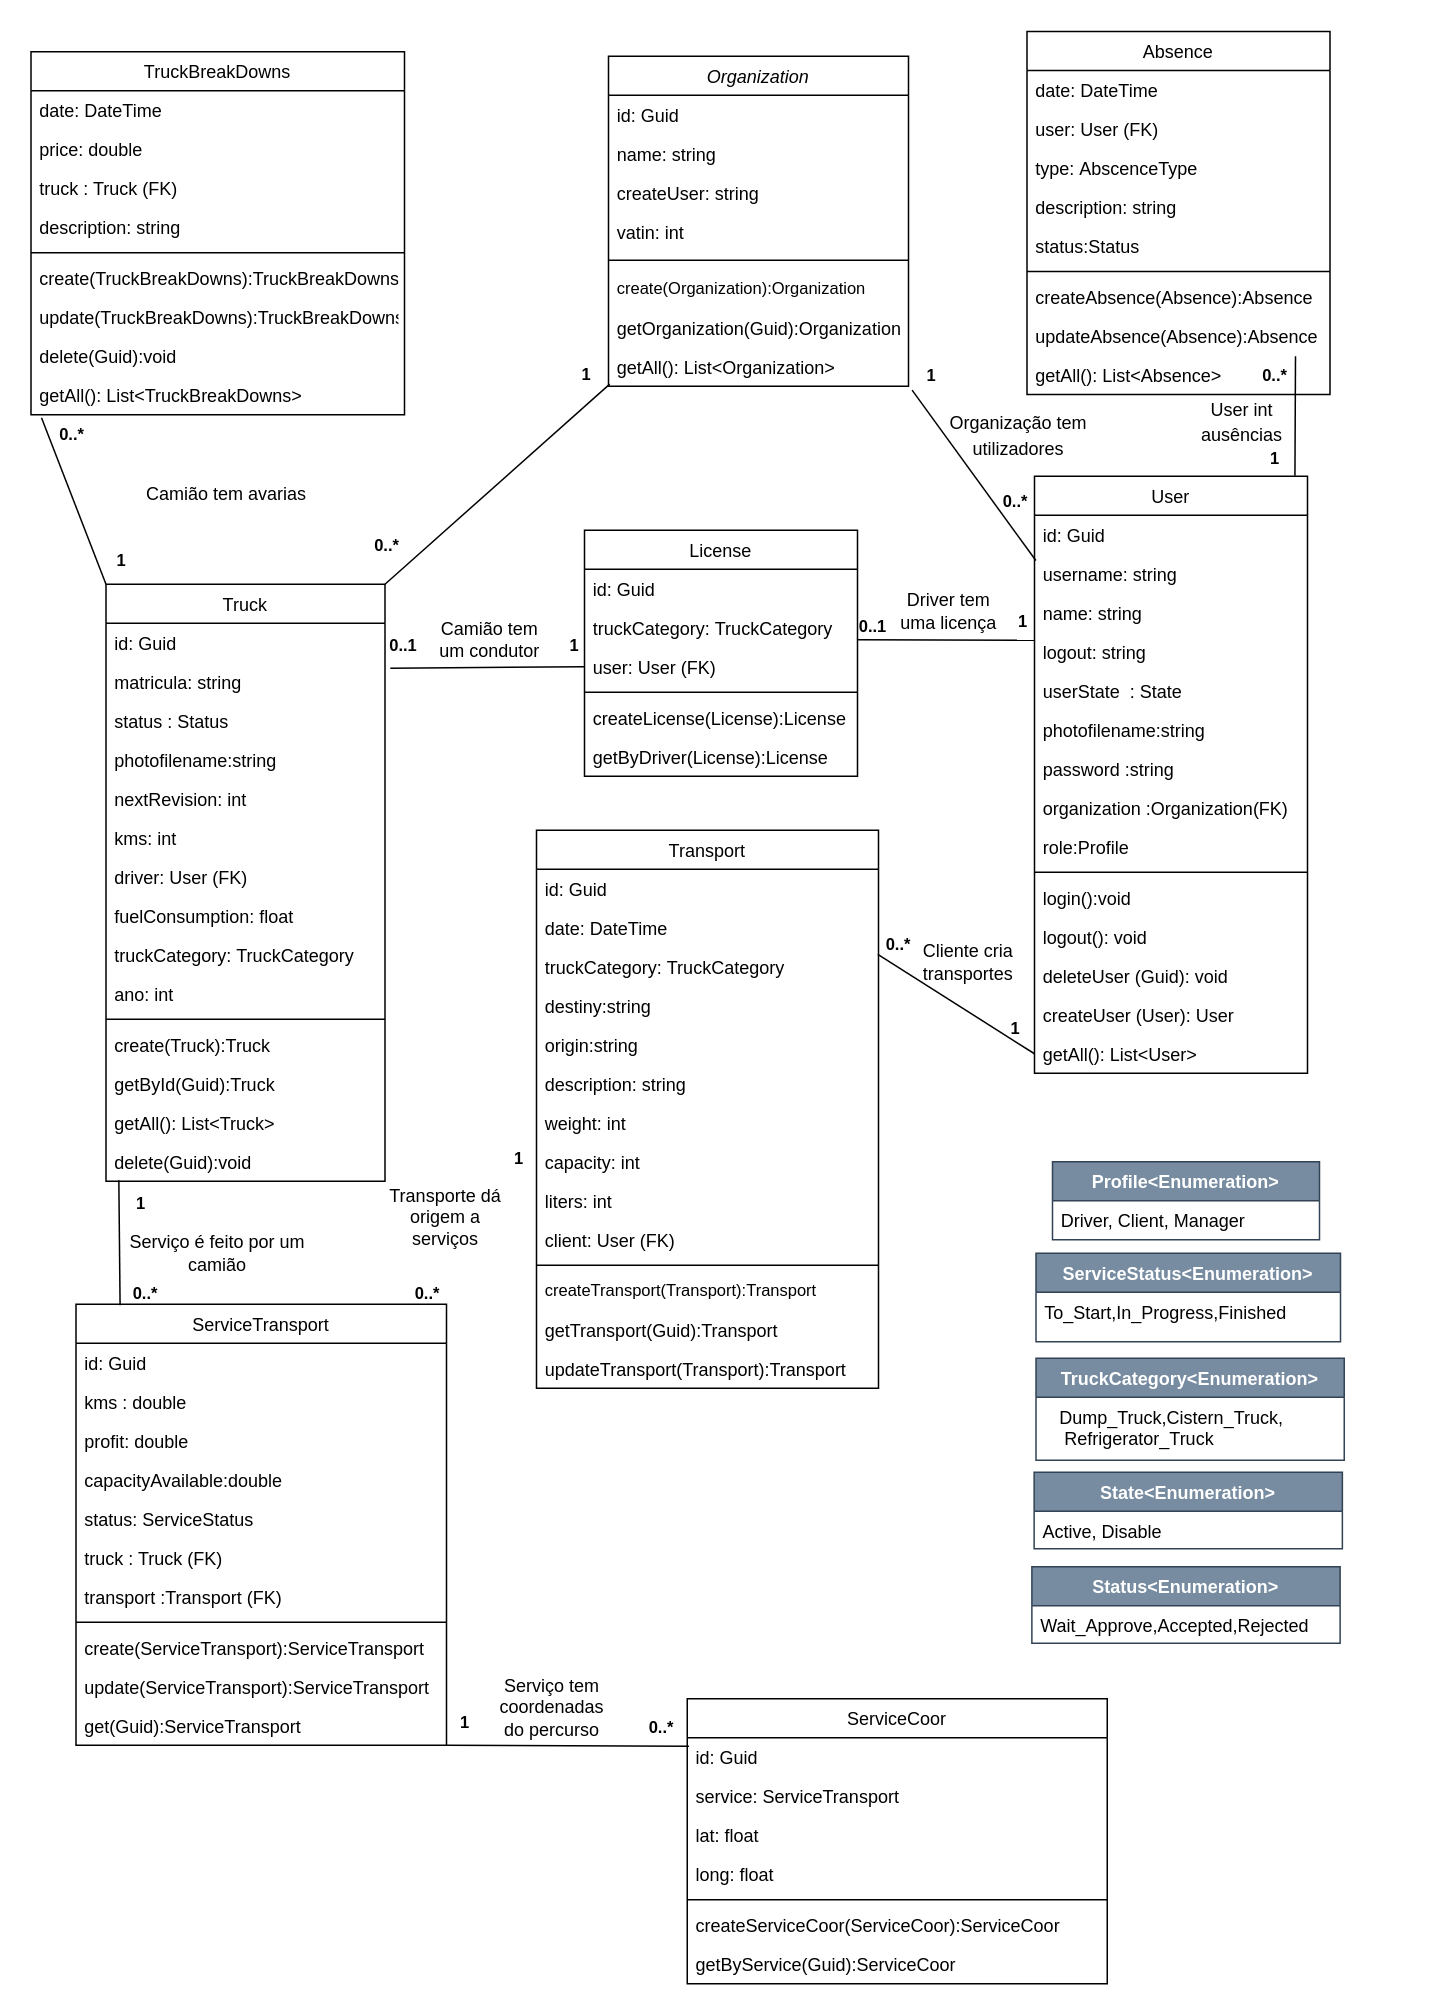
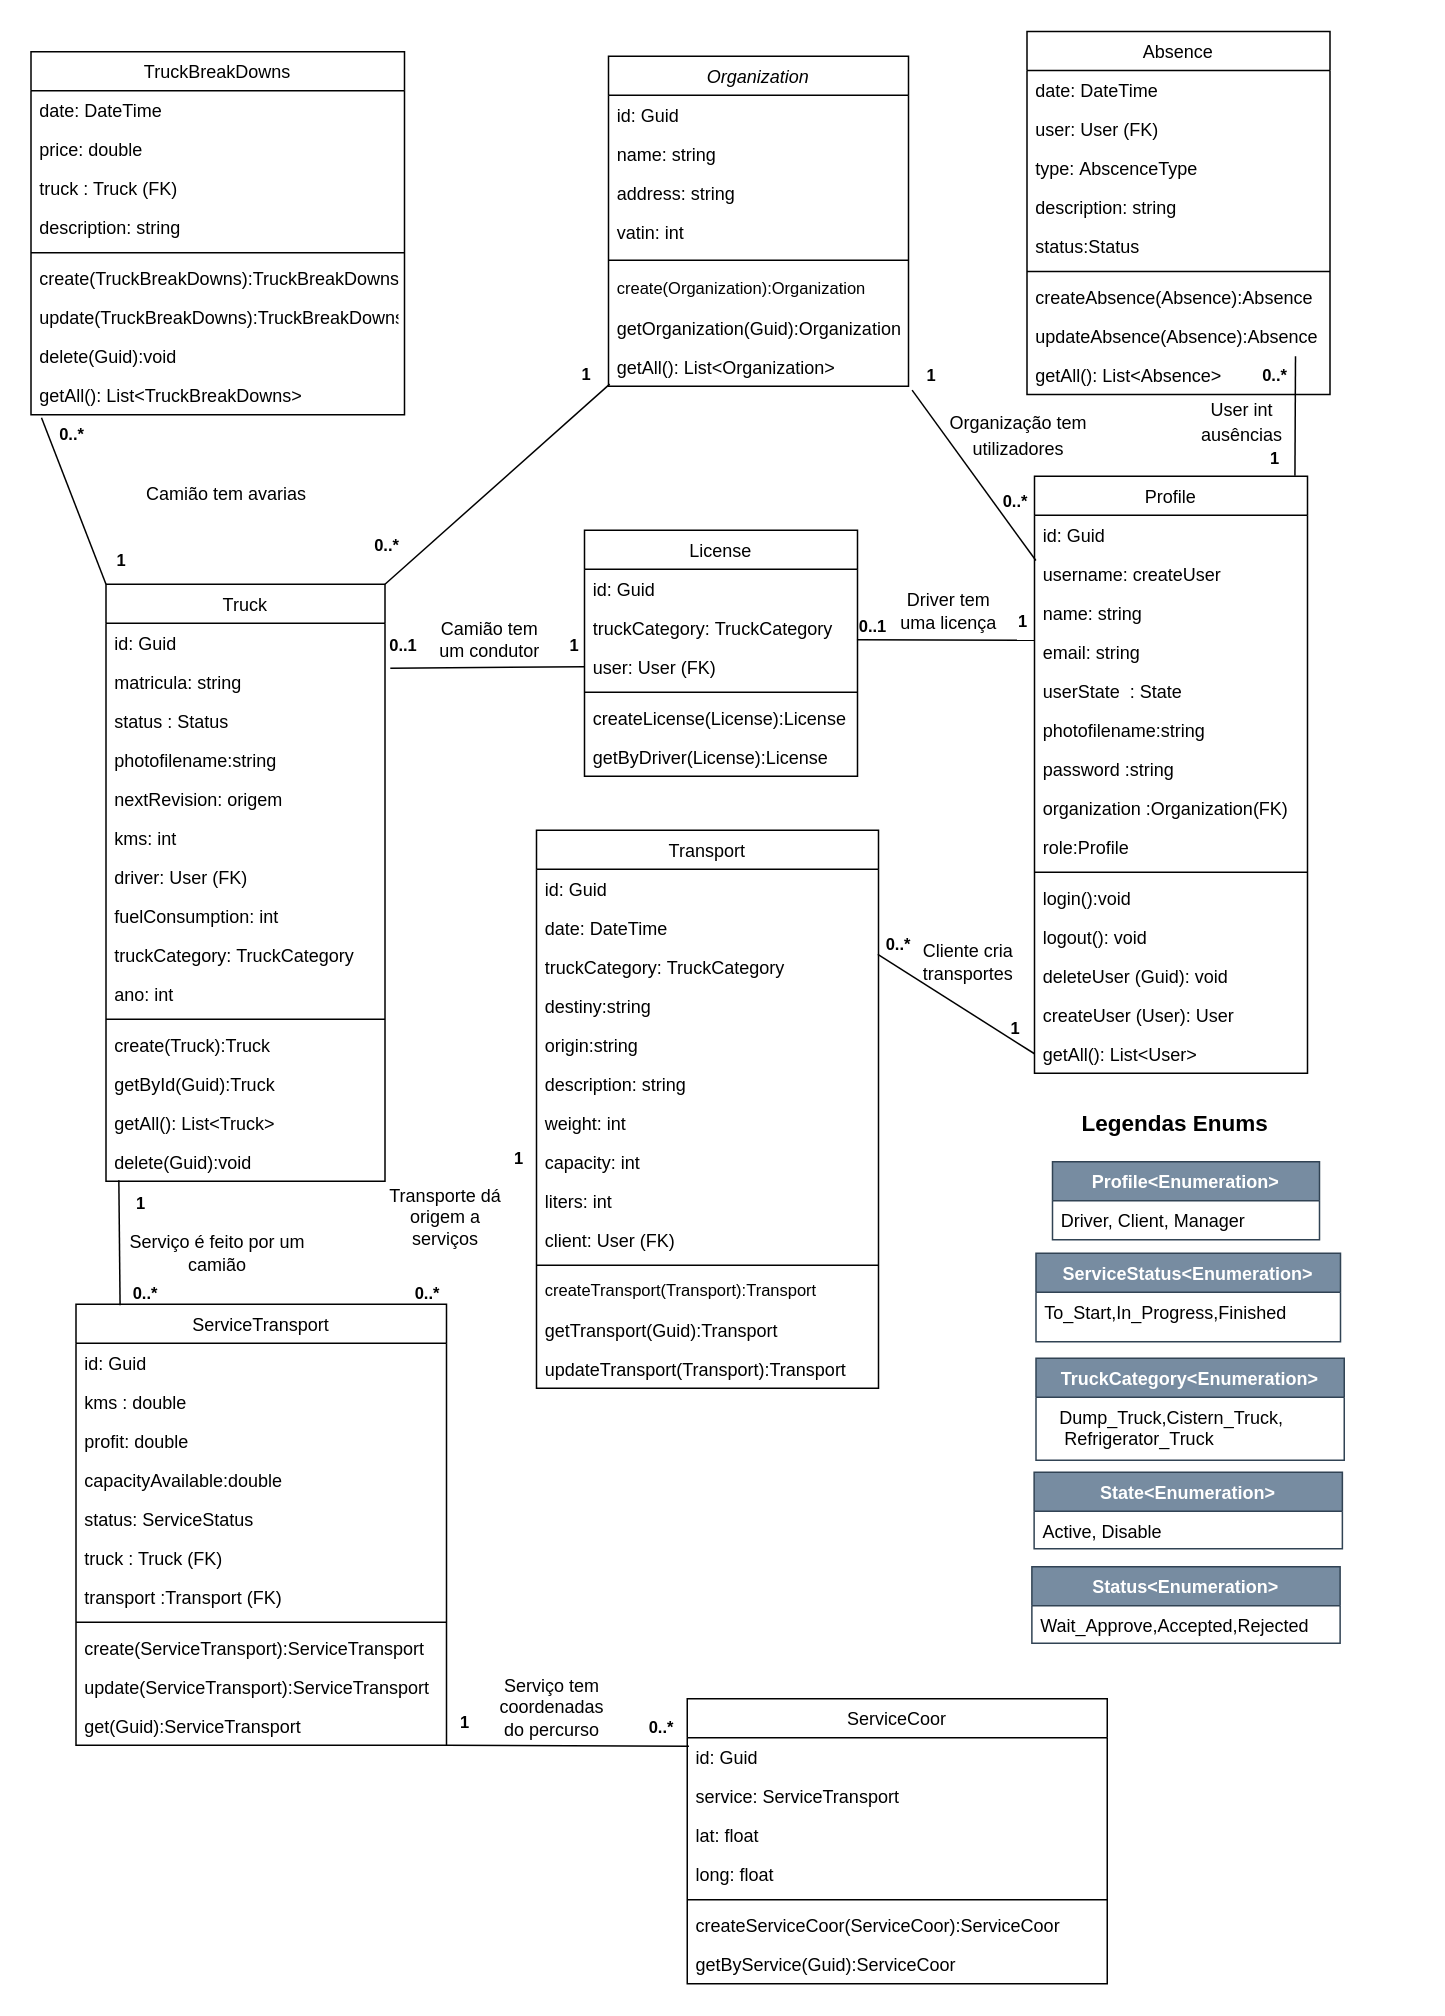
- <mxCell id="5" value="createUser: string" style="text;align=left;verticalAlign=top;spacingLeft=4;spacingRight=4;overflow=hidden;rotatable=0;points=[[0,0.5],[1,0.5]];portConstraint=eastwest;rounded=0;shadow=0;html=0;" vertex="1" parent="2"><mxGeometry y="78" width="200" height="26" as="geometry" /></mxCell>
+ <mxCell id="5" value="address: string" style="text;align=left;verticalAlign=top;spacingLeft=4;spacingRight=4;overflow=hidden;rotatable=0;points=[[0,0.5],[1,0.5]];portConstraint=eastwest;rounded=0;shadow=0;html=0;" vertex="1" parent="2"><mxGeometry y="78" width="200" height="26" as="geometry" /></mxCell>
- <mxCell id="27" value="User" style="swimlane;fontStyle=0;align=center;verticalAlign=top;childLayout=stackLayout;horizontal=1;startSize=26;horizontalStack=0;resizeParent=1;resizeLast=0;collapsible=1;marginBottom=0;rounded=0;shadow=0;strokeWidth=1;" vertex="1" parent="1"><mxGeometry x="689" y="317" width="182" height="398" as="geometry"><mxRectangle x="550" y="140" width="160" height="26" as="alternateBounds" /></mxGeometry></mxCell>
+ <mxCell id="27" value="Profile" style="swimlane;fontStyle=0;align=center;verticalAlign=top;childLayout=stackLayout;horizontal=1;startSize=26;horizontalStack=0;resizeParent=1;resizeLast=0;collapsible=1;marginBottom=0;rounded=0;shadow=0;strokeWidth=1;" vertex="1" parent="1"><mxGeometry x="689" y="317" width="182" height="398" as="geometry"><mxRectangle x="550" y="140" width="160" height="26" as="alternateBounds" /></mxGeometry></mxCell>
- <mxCell id="29" value="username: string" style="text;align=left;verticalAlign=top;spacingLeft=4;spacingRight=4;overflow=hidden;rotatable=0;points=[[0,0.5],[1,0.5]];portConstraint=eastwest;rounded=0;shadow=0;html=0;" vertex="1" parent="27"><mxGeometry y="52" width="182" height="26" as="geometry" /></mxCell>
+ <mxCell id="29" value="username: createUser" style="text;align=left;verticalAlign=top;spacingLeft=4;spacingRight=4;overflow=hidden;rotatable=0;points=[[0,0.5],[1,0.5]];portConstraint=eastwest;rounded=0;shadow=0;html=0;" vertex="1" parent="27"><mxGeometry y="52" width="182" height="26" as="geometry" /></mxCell>
- <mxCell id="31" value="logout: string" style="text;align=left;verticalAlign=top;spacingLeft=4;spacingRight=4;overflow=hidden;rotatable=0;points=[[0,0.5],[1,0.5]];portConstraint=eastwest;rounded=0;shadow=0;html=0;" vertex="1" parent="27"><mxGeometry y="104" width="182" height="26" as="geometry" /></mxCell>
+ <mxCell id="31" value="email: string" style="text;align=left;verticalAlign=top;spacingLeft=4;spacingRight=4;overflow=hidden;rotatable=0;points=[[0,0.5],[1,0.5]];portConstraint=eastwest;rounded=0;shadow=0;html=0;" vertex="1" parent="27"><mxGeometry y="104" width="182" height="26" as="geometry" /></mxCell>
- <mxCell id="16" value="nextRevision: int" style="text;align=left;verticalAlign=top;spacingLeft=4;spacingRight=4;overflow=hidden;rotatable=0;points=[[0,0.5],[1,0.5]];portConstraint=eastwest;rounded=0;shadow=0;html=0;" vertex="1" parent="11"><mxGeometry y="130" width="186" height="26" as="geometry" /></mxCell>
+ <mxCell id="16" value="nextRevision: origem" style="text;align=left;verticalAlign=top;spacingLeft=4;spacingRight=4;overflow=hidden;rotatable=0;points=[[0,0.5],[1,0.5]];portConstraint=eastwest;rounded=0;shadow=0;html=0;" vertex="1" parent="11"><mxGeometry y="130" width="186" height="26" as="geometry" /></mxCell>
- <mxCell id="19" value="fuelConsumption: float" style="text;align=left;verticalAlign=top;spacingLeft=4;spacingRight=4;overflow=hidden;rotatable=0;points=[[0,0.5],[1,0.5]];portConstraint=eastwest;rounded=0;shadow=0;html=0;" vertex="1" parent="11"><mxGeometry y="208" width="186" height="26" as="geometry" /></mxCell>
+ <mxCell id="19" value="fuelConsumption: int" style="text;align=left;verticalAlign=top;spacingLeft=4;spacingRight=4;overflow=hidden;rotatable=0;points=[[0,0.5],[1,0.5]];portConstraint=eastwest;rounded=0;shadow=0;html=0;" vertex="1" parent="11"><mxGeometry y="208" width="186" height="26" as="geometry" /></mxCell>
+ <mxCell id="145" value="Legendas Enums" style="text;html=1;strokeColor=none;fillColor=none;align=center;verticalAlign=middle;whiteSpace=wrap;rounded=0;fontStyle=1;fontSize=15;" vertex="1" parent="1"><mxGeometry x="718" y="733" width="130" height="30" as="geometry" /></mxCell>
